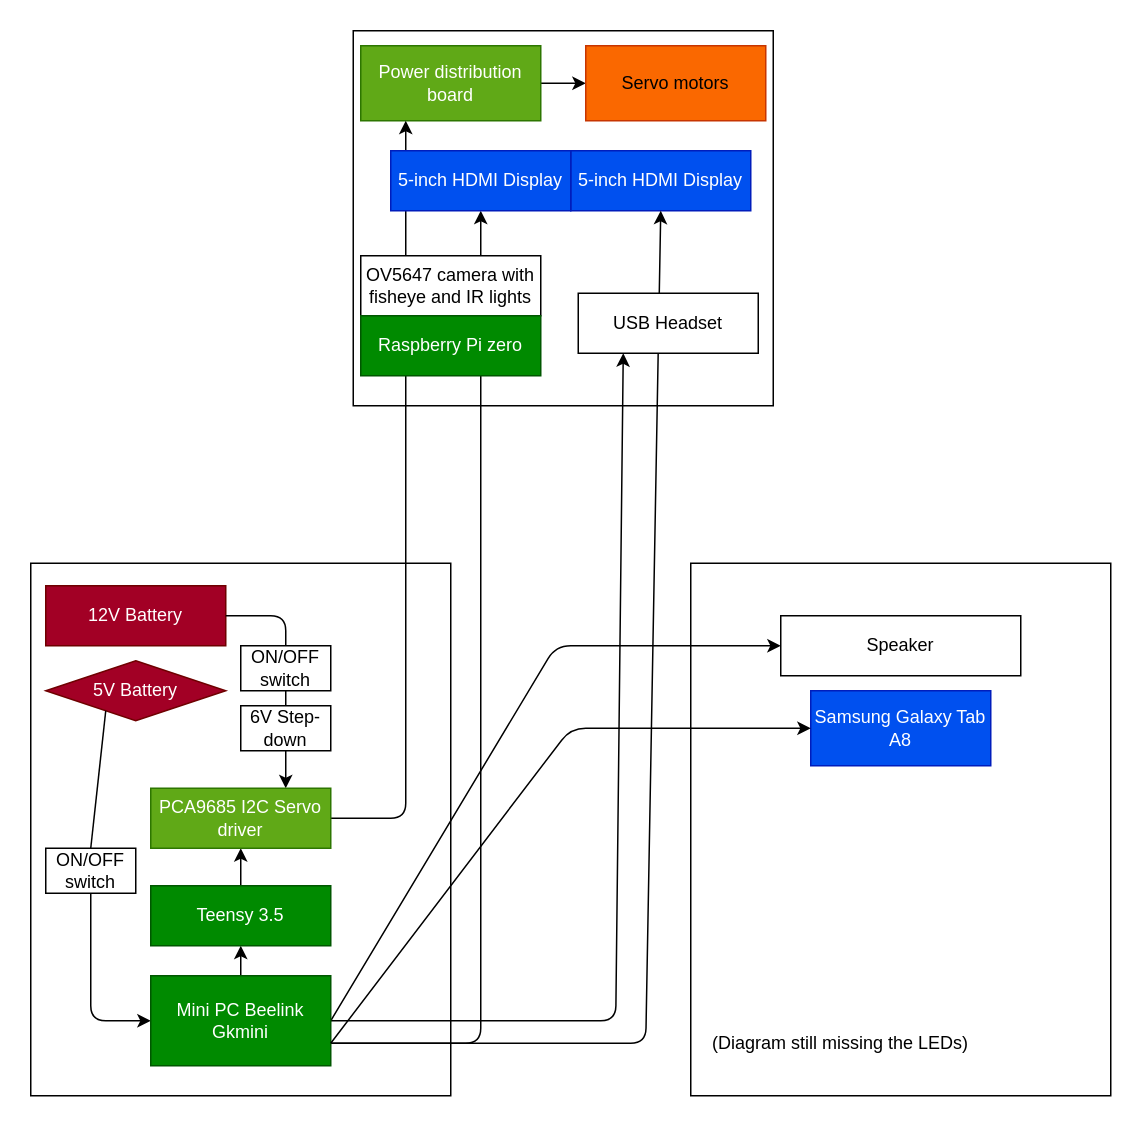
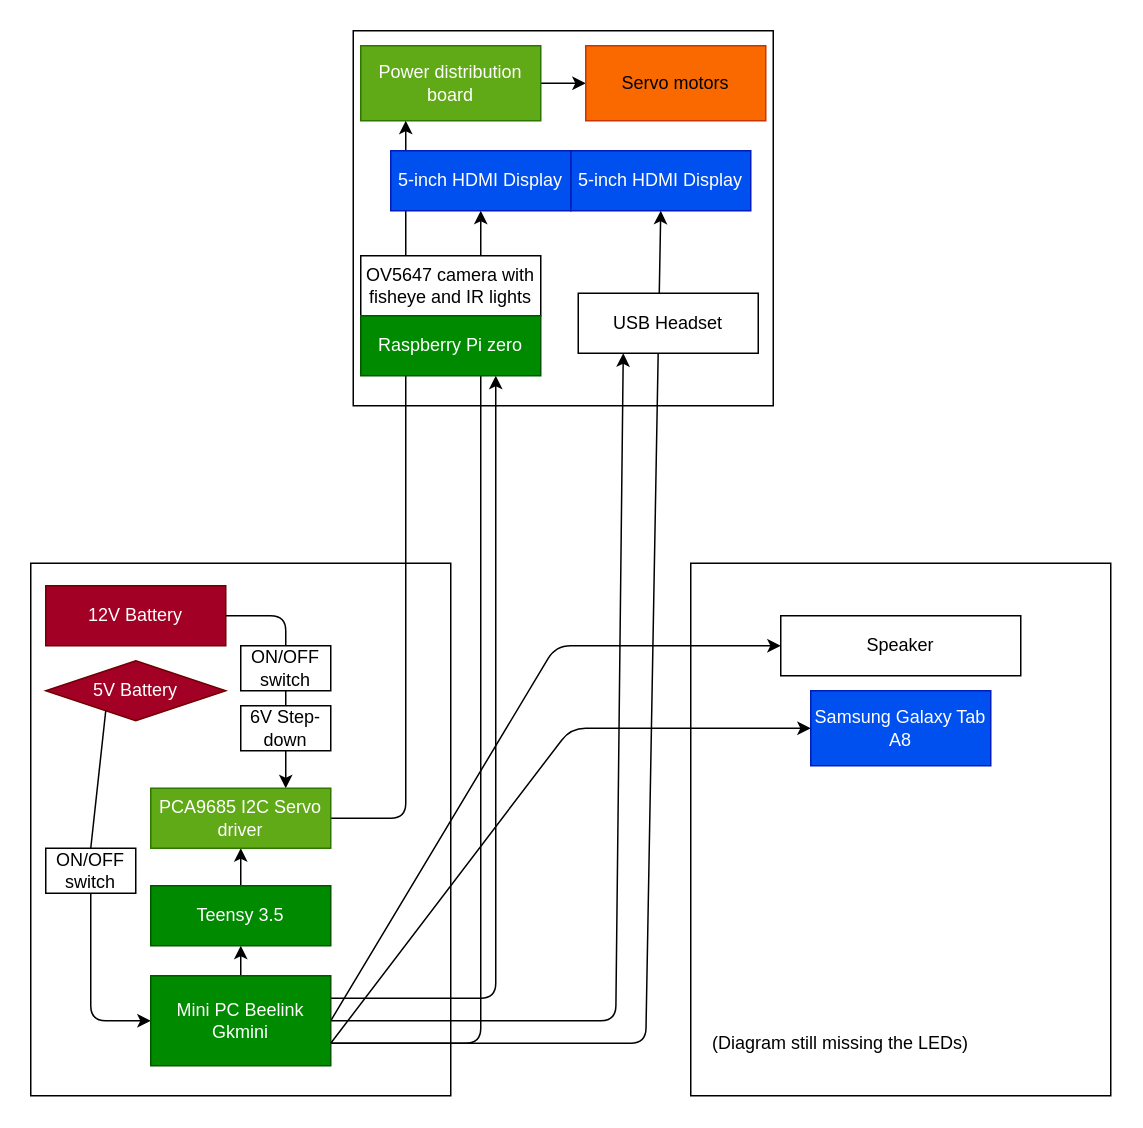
+ <mxCell id="17" style="edgeStyle=none;html=1;exitX=1;exitY=0.25;exitDx=0;exitDy=0;entryX=0.75;entryY=1;entryDx=0;entryDy=0;" edge="1" parent="1" source="19" target="30"><mxGeometry relative="1" as="geometry"><Array as="points"><mxPoint x="330" y="665" /></Array></mxGeometry></mxCell>
